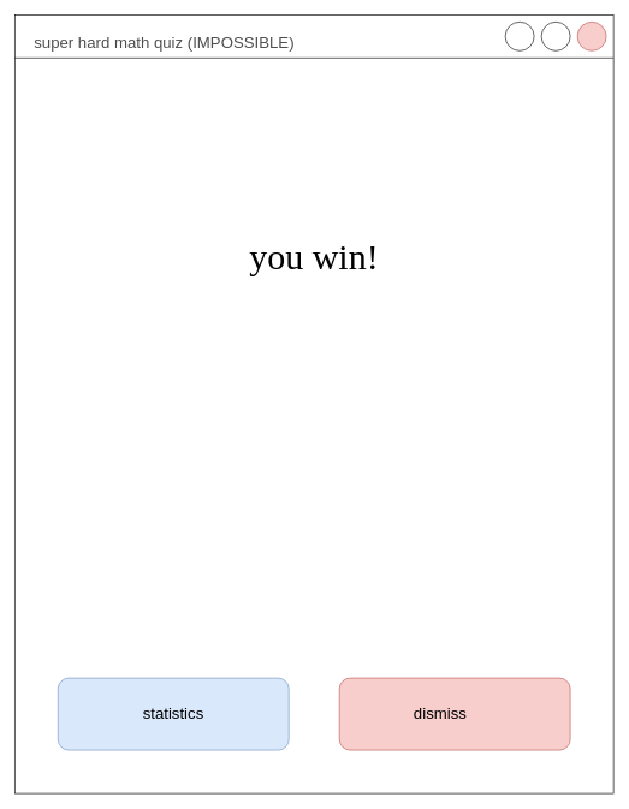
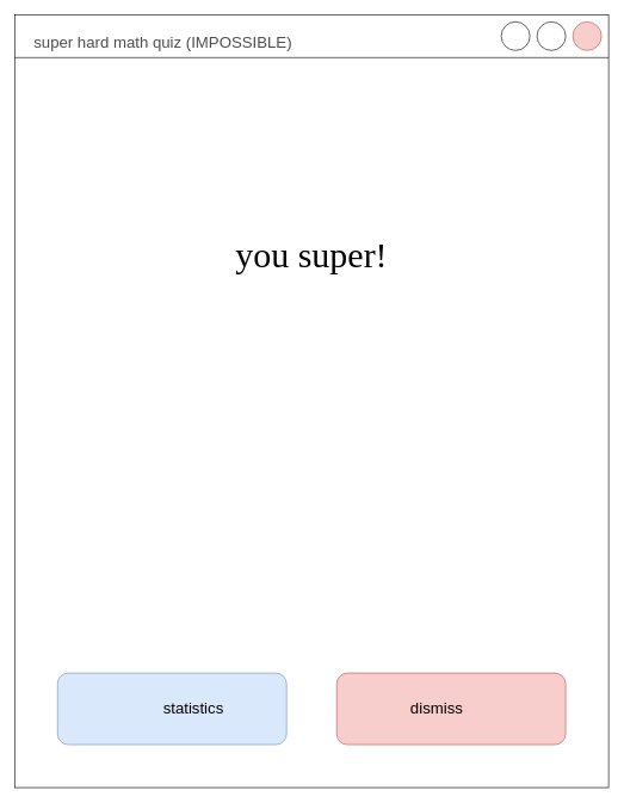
- <mxCell id="8" value="&lt;font face=&quot;Lucida Console&quot; style=&quot;font-size: 50px;&quot;&gt;you win!&lt;/font&gt;" style="text;html=1;strokeColor=none;fillColor=none;align=center;verticalAlign=middle;whiteSpace=wrap;rounded=0;" vertex="1" parent="1"><mxGeometry x="195" y="260" width="480" height="190" as="geometry" /></mxCell>
+ <mxCell id="8" value="&lt;font face=&quot;Lucida Console&quot; style=&quot;font-size: 50px;&quot;&gt;you super!&lt;/font&gt;" style="text;html=1;strokeColor=none;fillColor=none;align=center;verticalAlign=middle;whiteSpace=wrap;rounded=0;" vertex="1" parent="1"><mxGeometry x="195" y="260" width="480" height="190" as="geometry" /></mxCell>
- <mxCell id="12" value="&lt;font style=&quot;font-size: 22px;&quot;&gt;statistics&lt;/font&gt;" style="text;html=1;strokeColor=none;fillColor=none;align=center;verticalAlign=middle;whiteSpace=wrap;rounded=0;" vertex="1" parent="1"><mxGeometry x="145" y="975" width="190" height="30" as="geometry" /></mxCell>
+ <mxCell id="12" value="&lt;font style=&quot;font-size: 22px;&quot;&gt;statistics&lt;/font&gt;" style="text;html=1;strokeColor=none;fillColor=none;align=center;verticalAlign=middle;whiteSpace=wrap;rounded=0;" vertex="1" parent="1"><mxGeometry x="175" y="975" width="190" height="30" as="geometry" /></mxCell>
